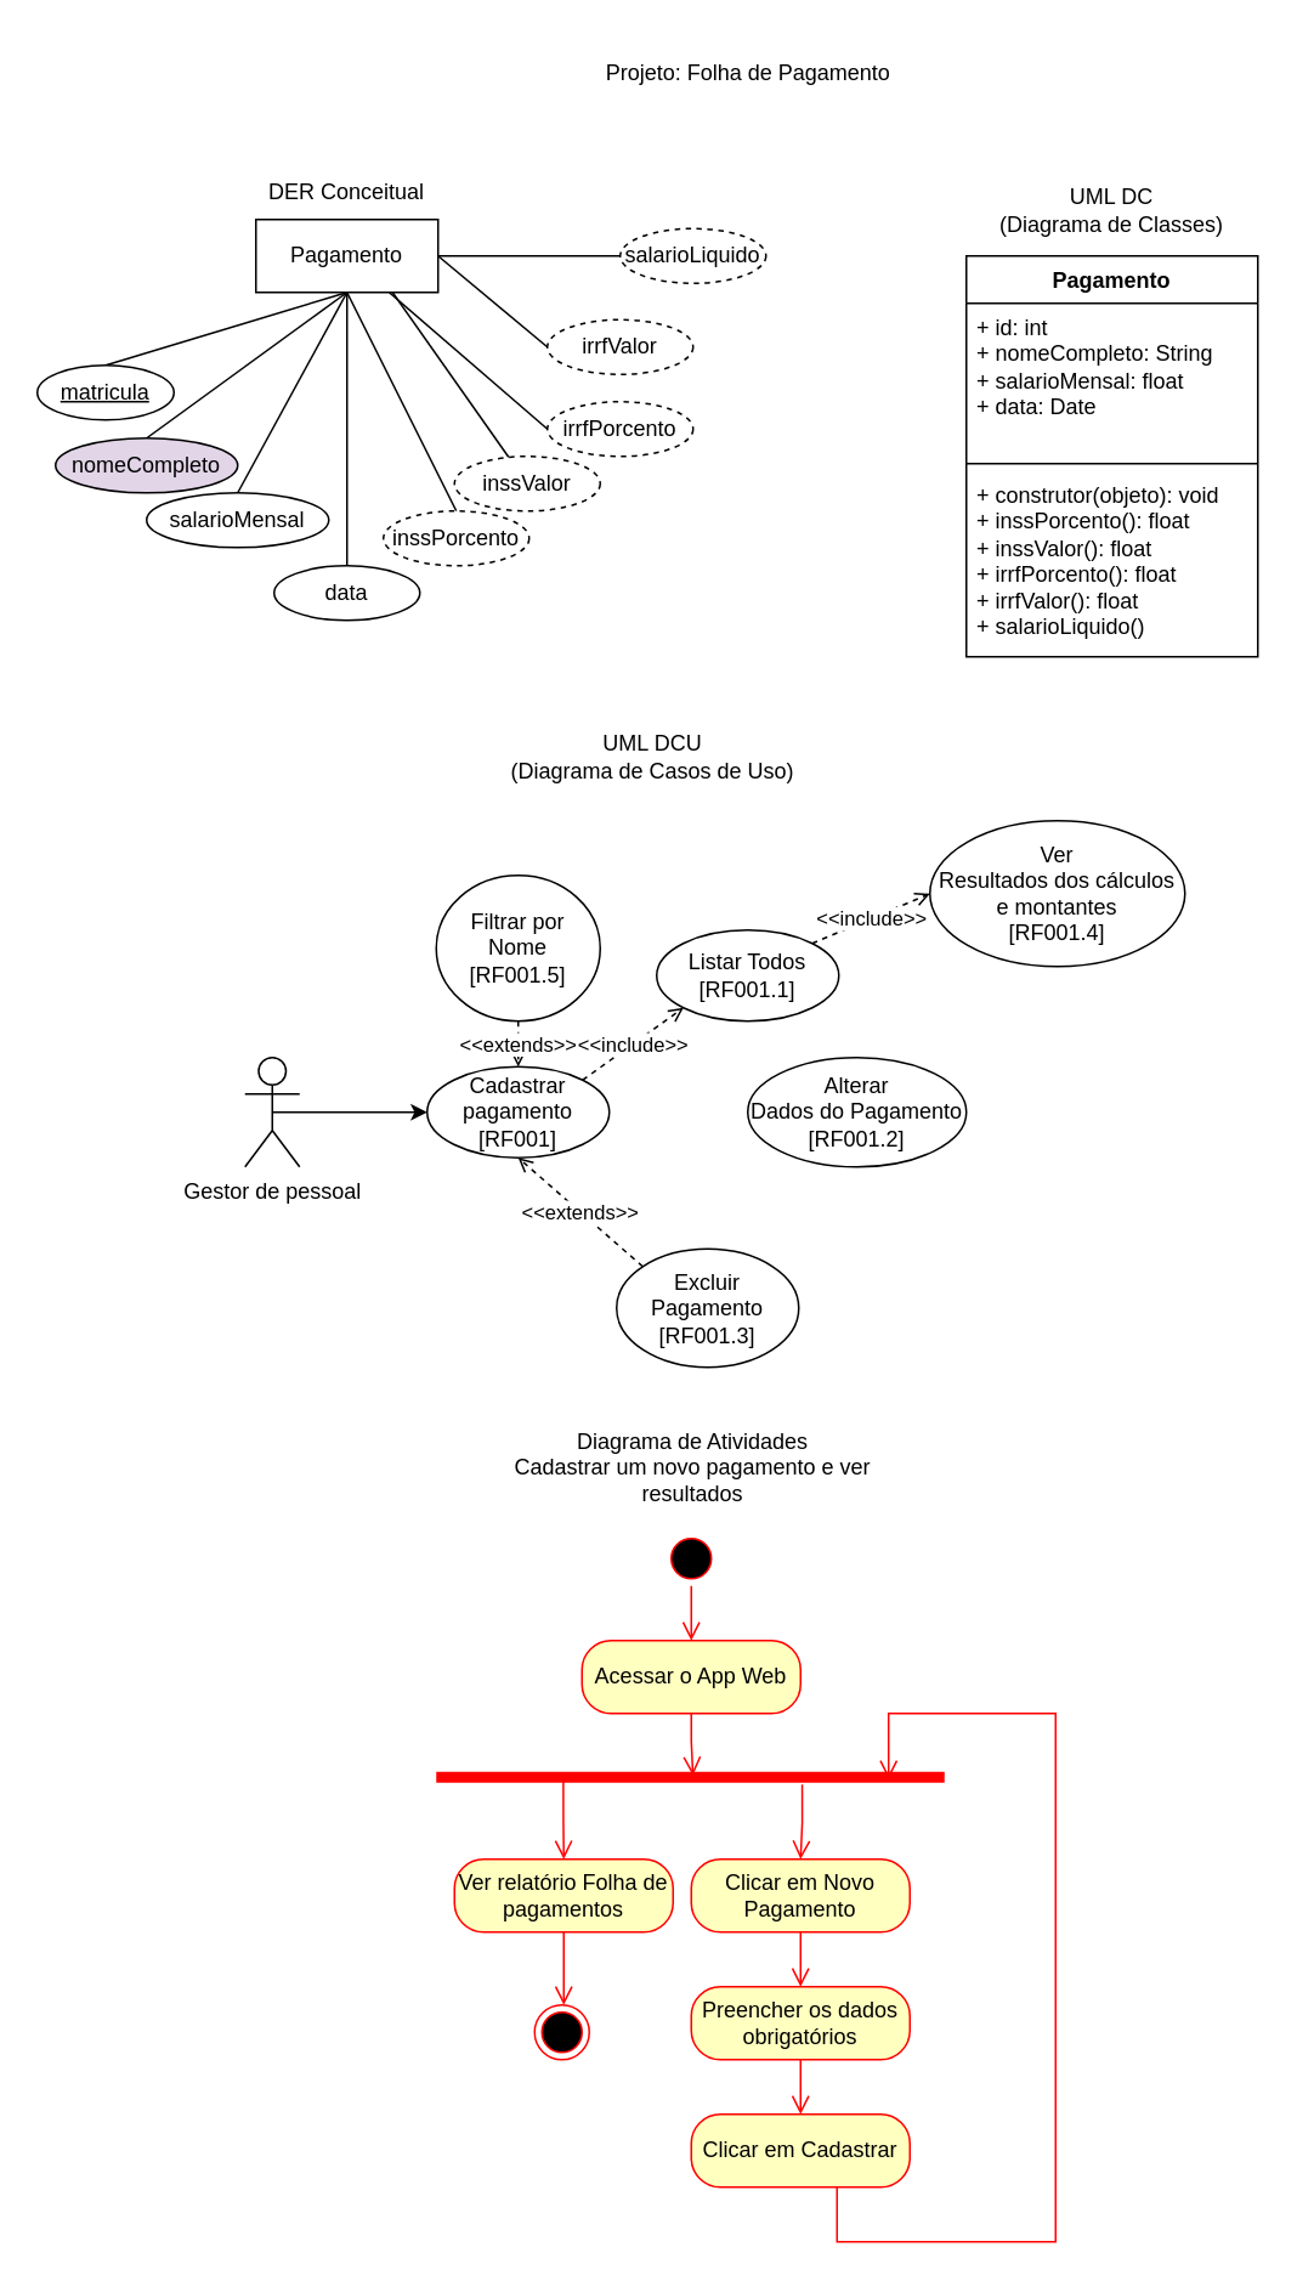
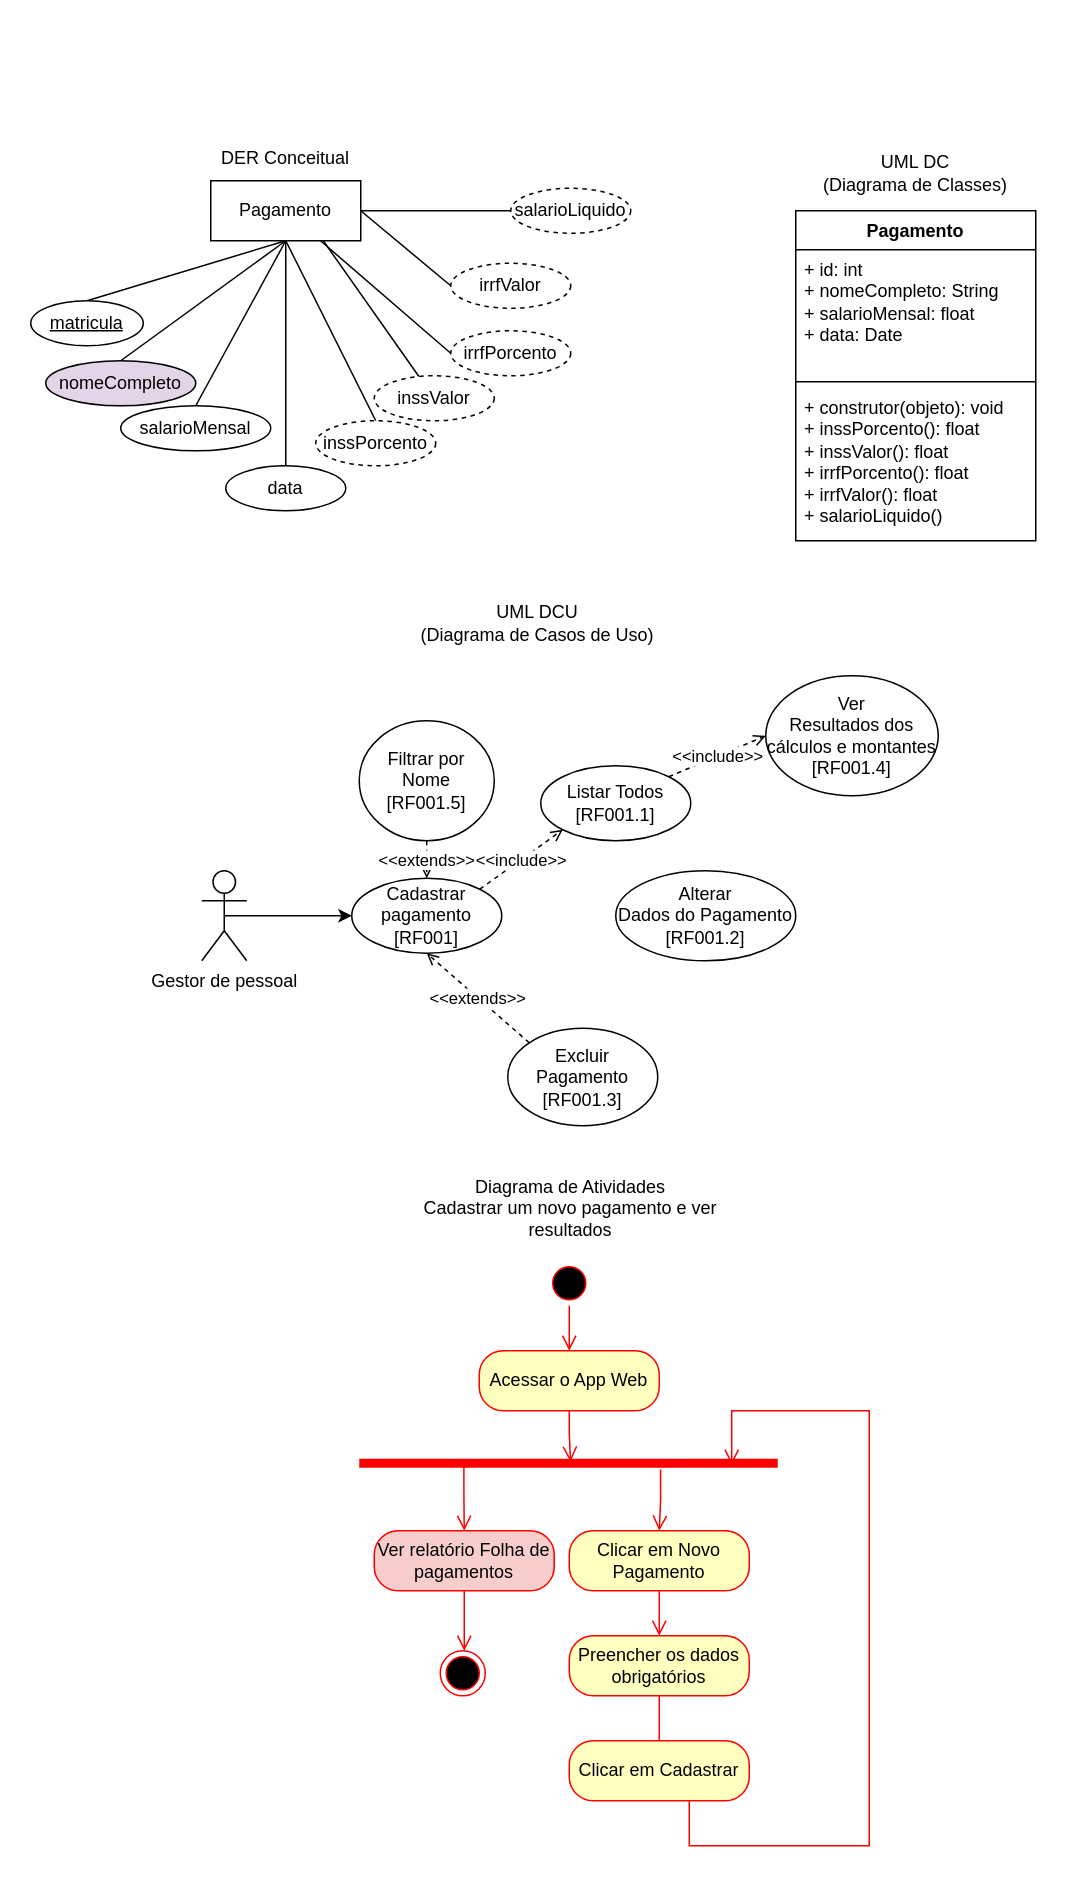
- <mxCell id="2" value="Projeto: Folha de Pagamento" style="text;html=1;strokeColor=none;fillColor=none;align=center;verticalAlign=middle;whiteSpace=wrap;rounded=0;" parent="1" vertex="1"><mxGeometry x="309.5" y="20" width="201" height="40" as="geometry" /></mxCell>
- <mxCell id="32" value="Ver&lt;br&gt;Resultados dos cálculos e montantes&lt;br&gt;[RF001.4]" style="ellipse;whiteSpace=wrap;html=1;" parent="1" vertex="1"><mxGeometry x="510" y="450" width="140" height="80" as="geometry" /></mxCell>
+ <mxCell id="32" value="Ver&lt;br&gt;Resultados dos cálculos e montantes&lt;br&gt;[RF001.4]" style="ellipse;whiteSpace=wrap;html=1;" parent="1" vertex="1"><mxGeometry x="510" y="450" width="115" height="80" as="geometry" /></mxCell>
- <mxCell id="52" value="Ver relatório Folha de pagamentos" style="rounded=1;whiteSpace=wrap;html=1;arcSize=40;fontColor=#000000;fillColor=#ffffc0;strokeColor=#ff0000;" vertex="1" parent="1"><mxGeometry x="249" y="1020" width="120" height="40" as="geometry" /></mxCell>
+ <mxCell id="52" value="Ver relatório Folha de pagamentos" style="rounded=1;whiteSpace=wrap;html=1;arcSize=40;fontColor=#000000;fillColor=#f8cecc;strokeColor=#ff0000;" vertex="1" parent="1"><mxGeometry x="249" y="1020" width="120" height="40" as="geometry" /></mxCell>
- <mxCell id="49" value="" style="edgeStyle=orthogonalEdgeStyle;html=1;verticalAlign=bottom;endArrow=open;endSize=8;strokeColor=#ff0000;rounded=0;entryX=0.5;entryY=0;entryDx=0;entryDy=0;" edge="1" source="48" parent="1" target="50"><mxGeometry relative="1" as="geometry"><mxPoint x="389" y="1270" as="targetPoint" /></mxGeometry></mxCell>
+ <mxCell id="49" value="" style="edgeStyle=orthogonalEdgeStyle;html=1;verticalAlign=bottom;endArrow=none;endSize=8;strokeColor=#ff0000;rounded=0;entryX=0.5;entryY=0;entryDx=0;entryDy=0;" edge="1" source="48" parent="1" target="50"><mxGeometry relative="1" as="geometry"><mxPoint x="389" y="1270" as="targetPoint" /></mxGeometry></mxCell>
